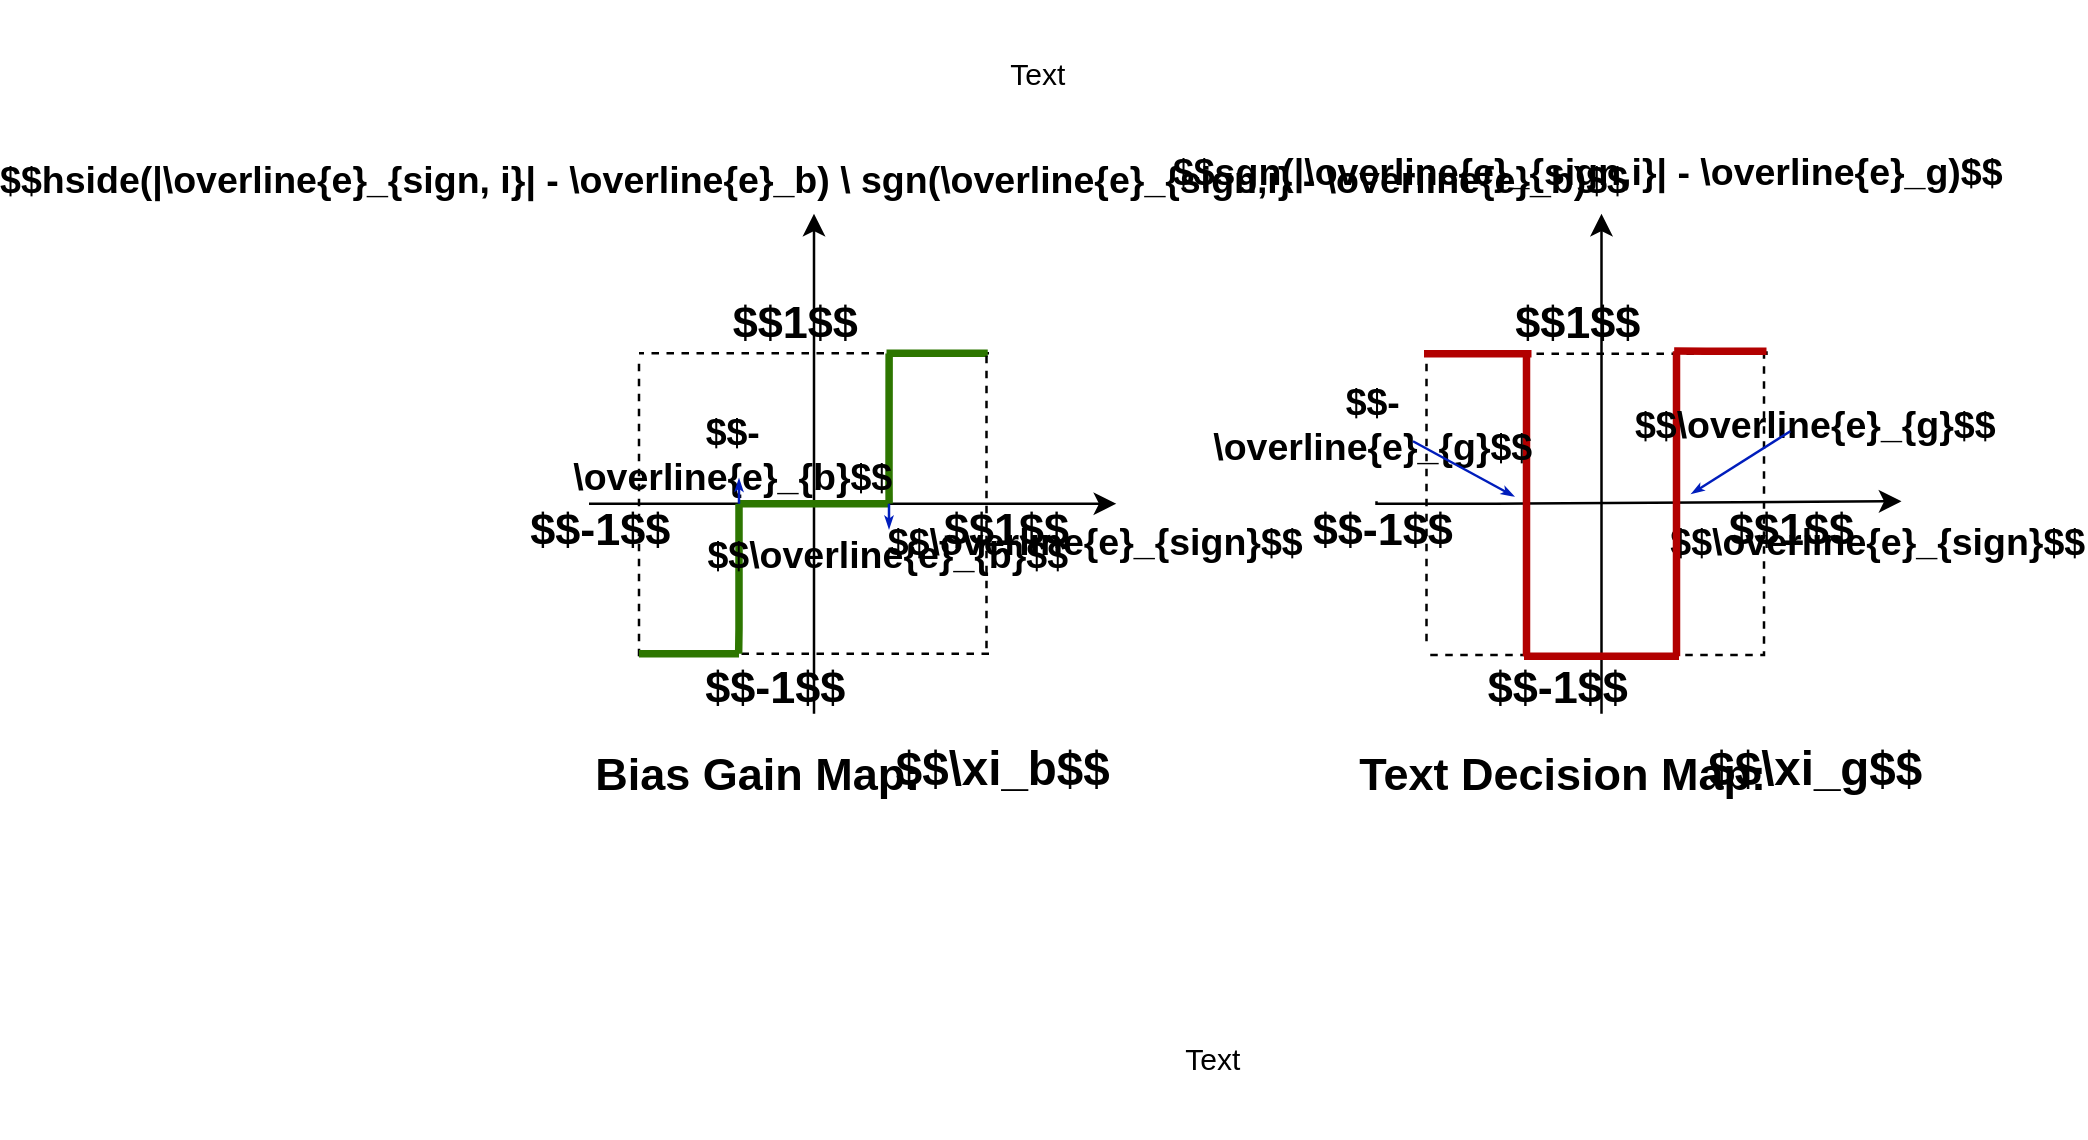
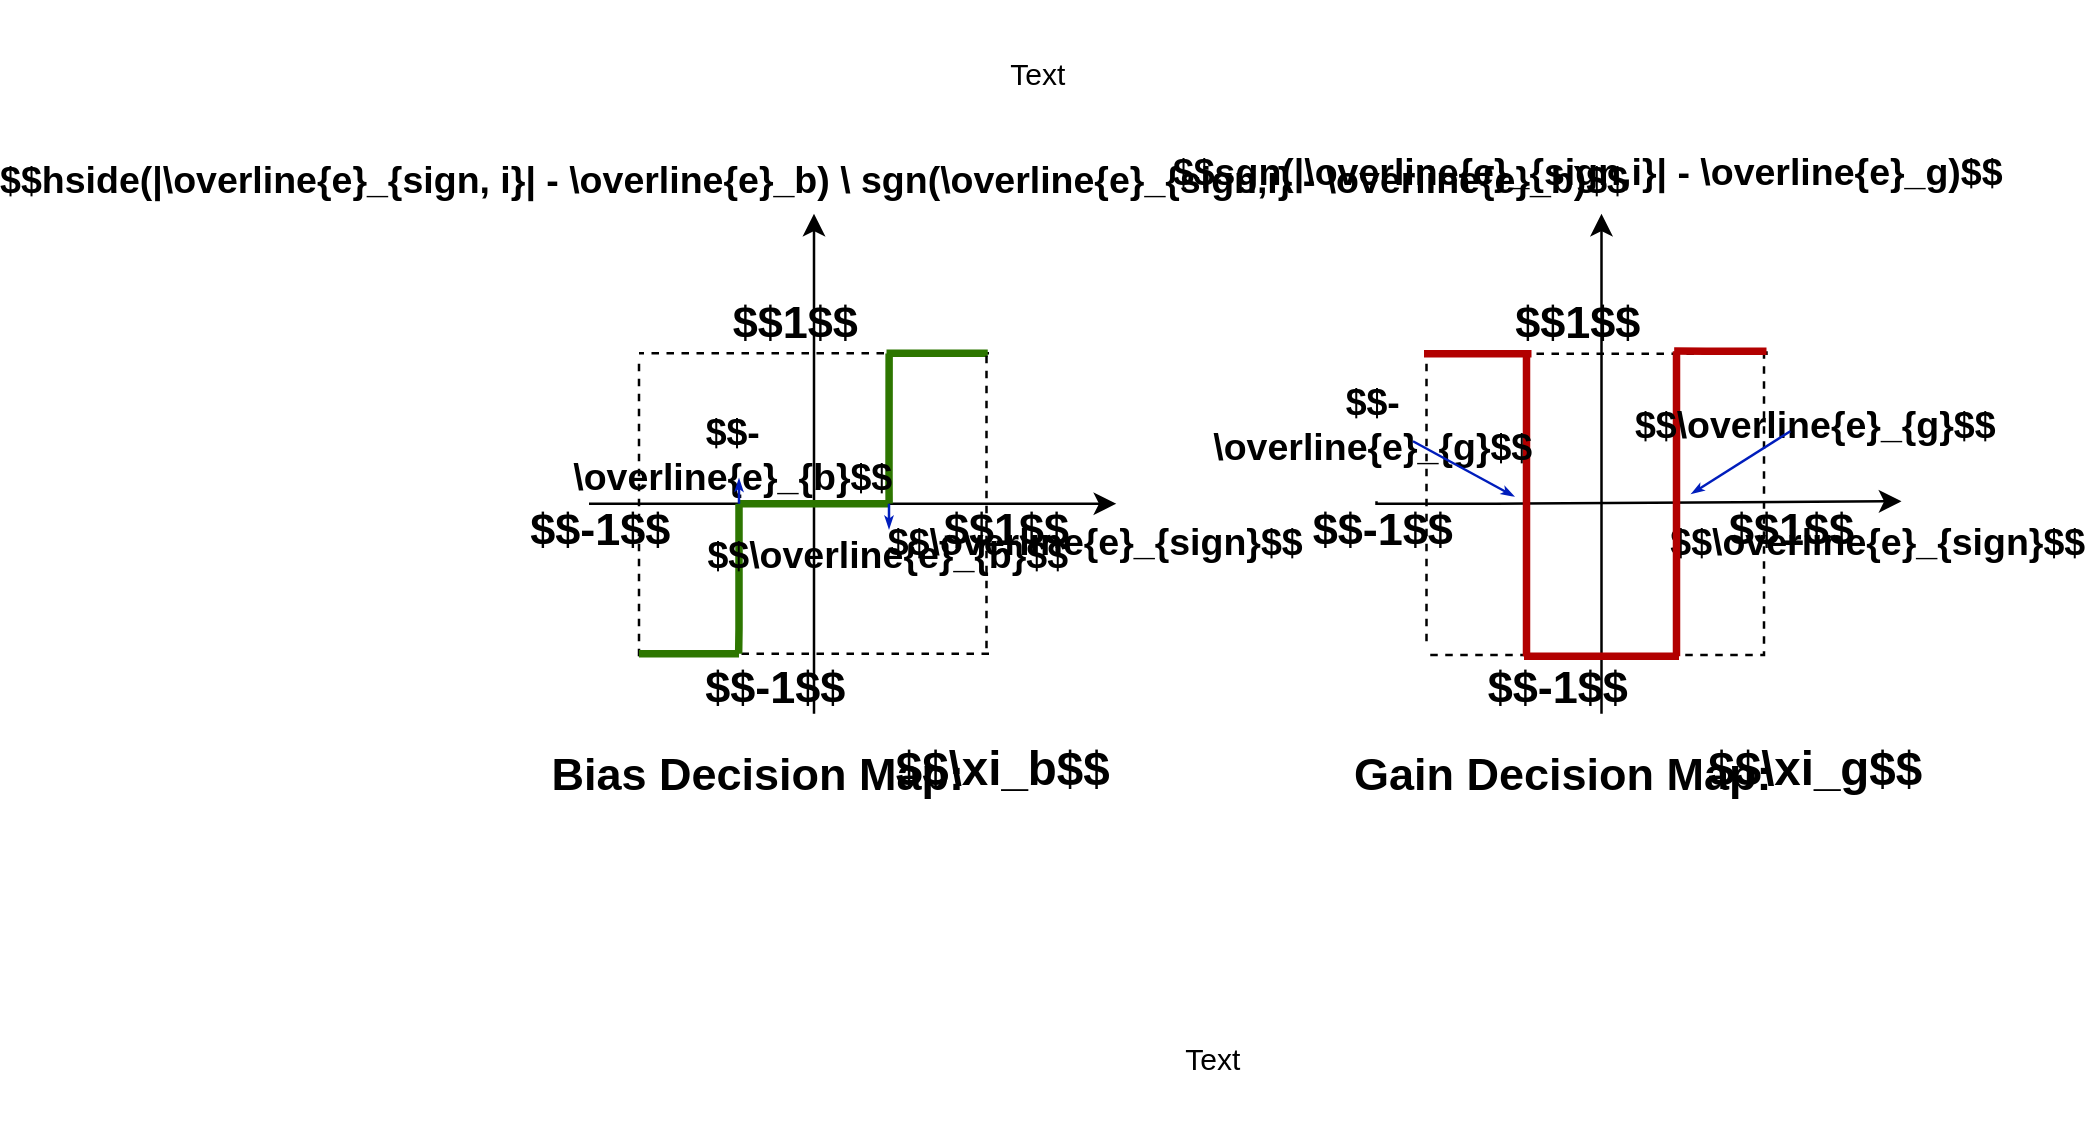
- <mxCell id="9" value="&lt;b&gt;&lt;font style=&quot;font-size: 18px&quot;&gt;Bias Gain Map:&lt;/font&gt;&lt;/b&gt;" style="text;html=1;strokeColor=none;fillColor=none;align=center;verticalAlign=middle;whiteSpace=wrap;rounded=0;" parent="1" vertex="1"><mxGeometry x="52" y="300" width="170" height="20" as="geometry" /></mxCell>
+ <mxCell id="9" value="&lt;b&gt;&lt;font style=&quot;font-size: 18px&quot;&gt;Bias Decision Map:&lt;/font&gt;&lt;/b&gt;" style="text;html=1;strokeColor=none;fillColor=none;align=center;verticalAlign=middle;whiteSpace=wrap;rounded=0;" parent="1" vertex="1"><mxGeometry x="52" y="300" width="170" height="20" as="geometry" /></mxCell>
- <mxCell id="31" value="&lt;b&gt;&lt;font style=&quot;font-size: 18px&quot;&gt;Text Decision Map:&lt;/font&gt;&lt;/b&gt;" style="text;html=1;strokeColor=none;fillColor=none;align=center;verticalAlign=middle;whiteSpace=wrap;rounded=0;" parent="1" vertex="1"><mxGeometry x="371" y="300" width="176" height="20" as="geometry" /></mxCell>
+ <mxCell id="31" value="&lt;b&gt;&lt;font style=&quot;font-size: 18px&quot;&gt;Gain Decision Map:&lt;/font&gt;&lt;/b&gt;" style="text;html=1;strokeColor=none;fillColor=none;align=center;verticalAlign=middle;whiteSpace=wrap;rounded=0;" parent="1" vertex="1"><mxGeometry x="371" y="300" width="176" height="20" as="geometry" /></mxCell>
